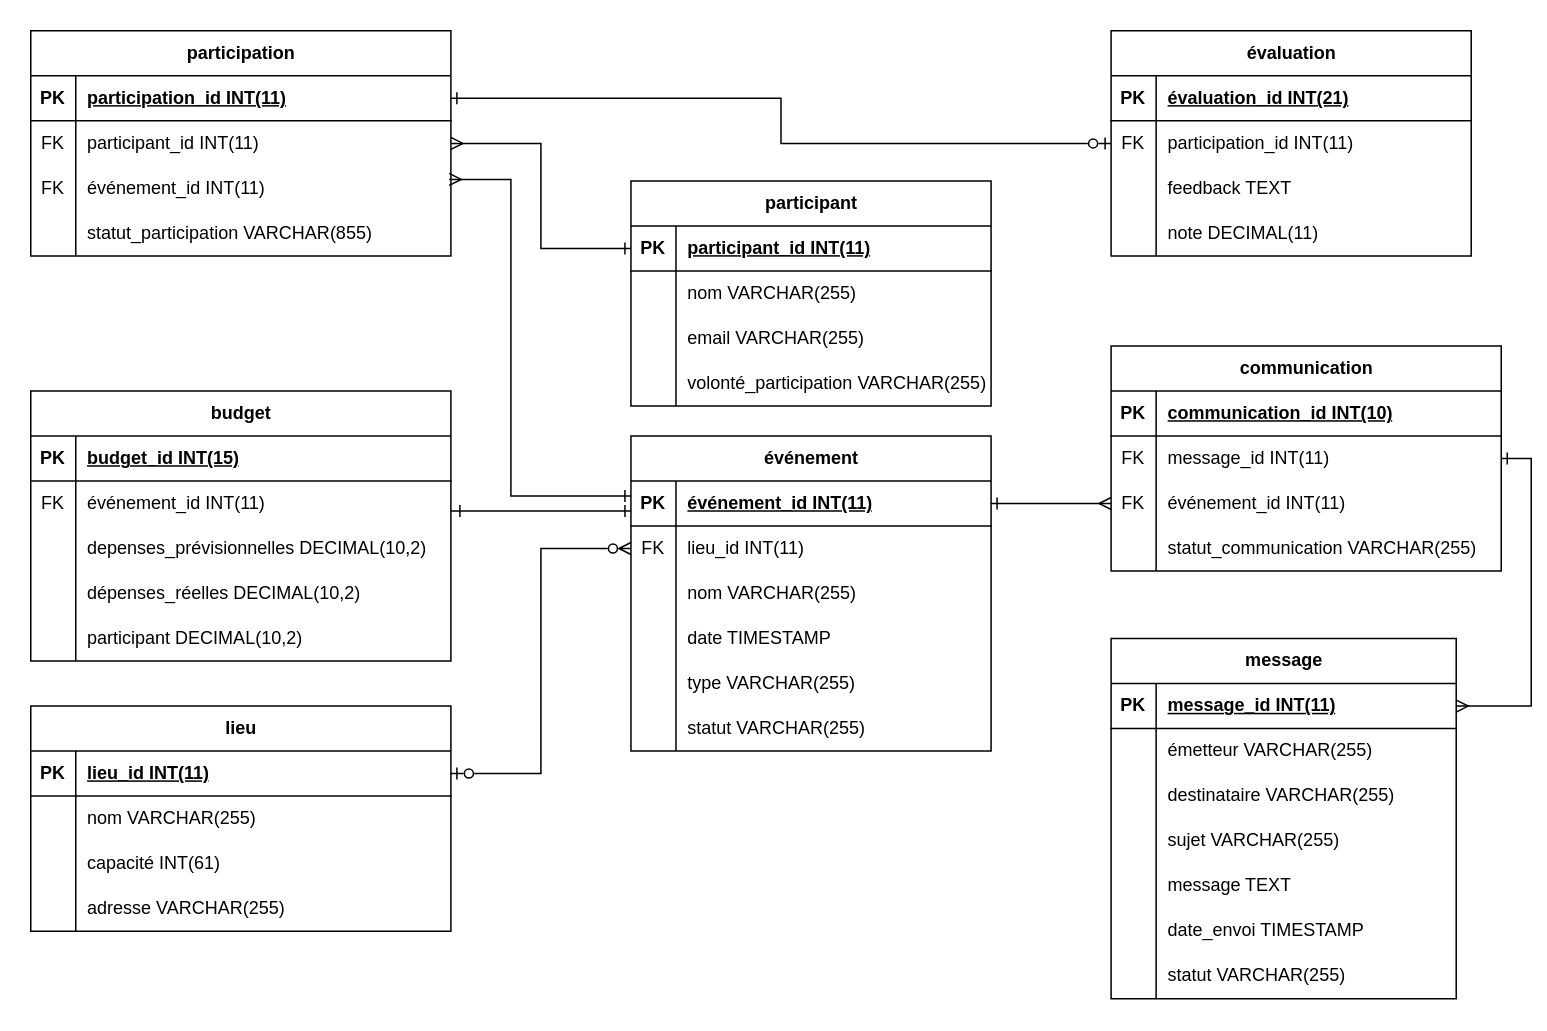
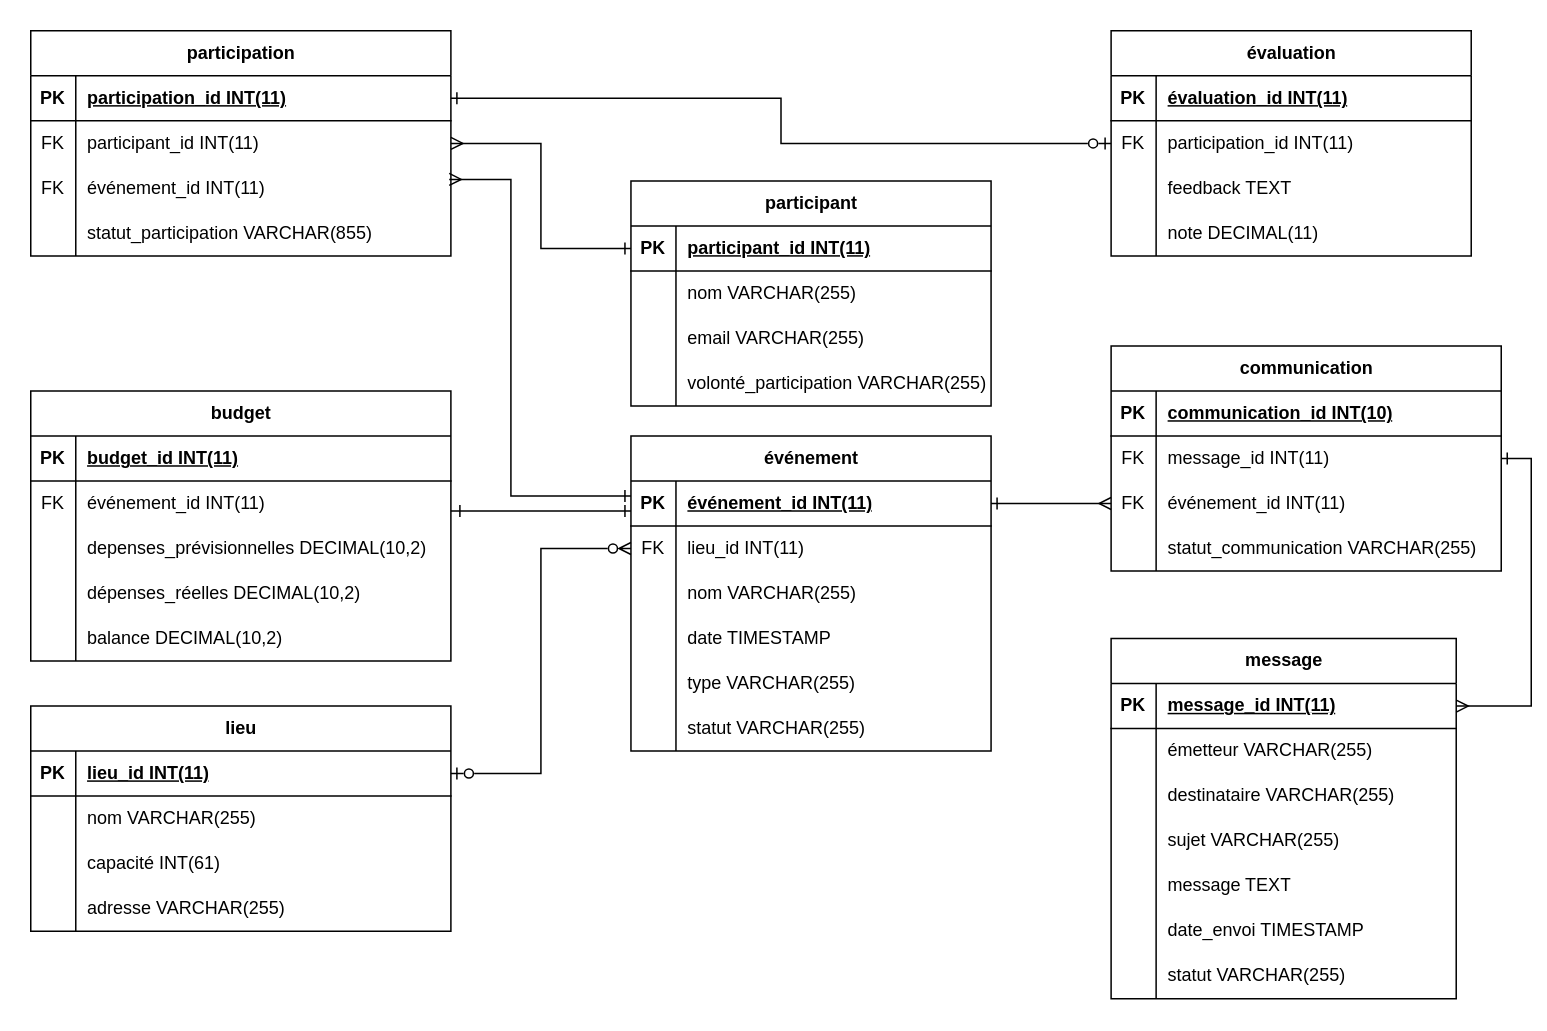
- <mxCell id="114" value="évaluation_id INT(21)" style="shape=partialRectangle;connectable=0;fillColor=none;top=0;left=0;bottom=0;right=0;align=left;spacingLeft=6;fontStyle=5;overflow=hidden;whiteSpace=wrap;html=1;" parent="112" vertex="1"><mxGeometry x="30" width="210" height="30" as="geometry"><mxRectangle width="210" height="30" as="alternateBounds" /></mxGeometry></mxCell>
+ <mxCell id="114" value="évaluation_id INT(11)" style="shape=partialRectangle;connectable=0;fillColor=none;top=0;left=0;bottom=0;right=0;align=left;spacingLeft=6;fontStyle=5;overflow=hidden;whiteSpace=wrap;html=1;" parent="112" vertex="1"><mxGeometry x="30" width="210" height="30" as="geometry"><mxRectangle width="210" height="30" as="alternateBounds" /></mxGeometry></mxCell>
- <mxCell id="98" value="budget_id INT(15)" style="shape=partialRectangle;connectable=0;fillColor=none;top=0;left=0;bottom=0;right=0;align=left;spacingLeft=6;fontStyle=5;overflow=hidden;whiteSpace=wrap;html=1;" parent="96" vertex="1"><mxGeometry x="30" width="250" height="30" as="geometry"><mxRectangle width="250" height="30" as="alternateBounds" /></mxGeometry></mxCell>
+ <mxCell id="98" value="budget_id INT(11)" style="shape=partialRectangle;connectable=0;fillColor=none;top=0;left=0;bottom=0;right=0;align=left;spacingLeft=6;fontStyle=5;overflow=hidden;whiteSpace=wrap;html=1;" parent="96" vertex="1"><mxGeometry x="30" width="250" height="30" as="geometry"><mxRectangle width="250" height="30" as="alternateBounds" /></mxGeometry></mxCell>
- <mxCell id="110" value="participant DECIMAL(10,2)" style="shape=partialRectangle;connectable=0;fillColor=none;top=0;left=0;bottom=0;right=0;align=left;spacingLeft=6;overflow=hidden;whiteSpace=wrap;html=1;" parent="108" vertex="1"><mxGeometry x="30" width="250" height="30" as="geometry"><mxRectangle width="250" height="30" as="alternateBounds" /></mxGeometry></mxCell>
+ <mxCell id="110" value="balance DECIMAL(10,2)" style="shape=partialRectangle;connectable=0;fillColor=none;top=0;left=0;bottom=0;right=0;align=left;spacingLeft=6;overflow=hidden;whiteSpace=wrap;html=1;" parent="108" vertex="1"><mxGeometry x="30" width="250" height="30" as="geometry"><mxRectangle width="250" height="30" as="alternateBounds" /></mxGeometry></mxCell>
